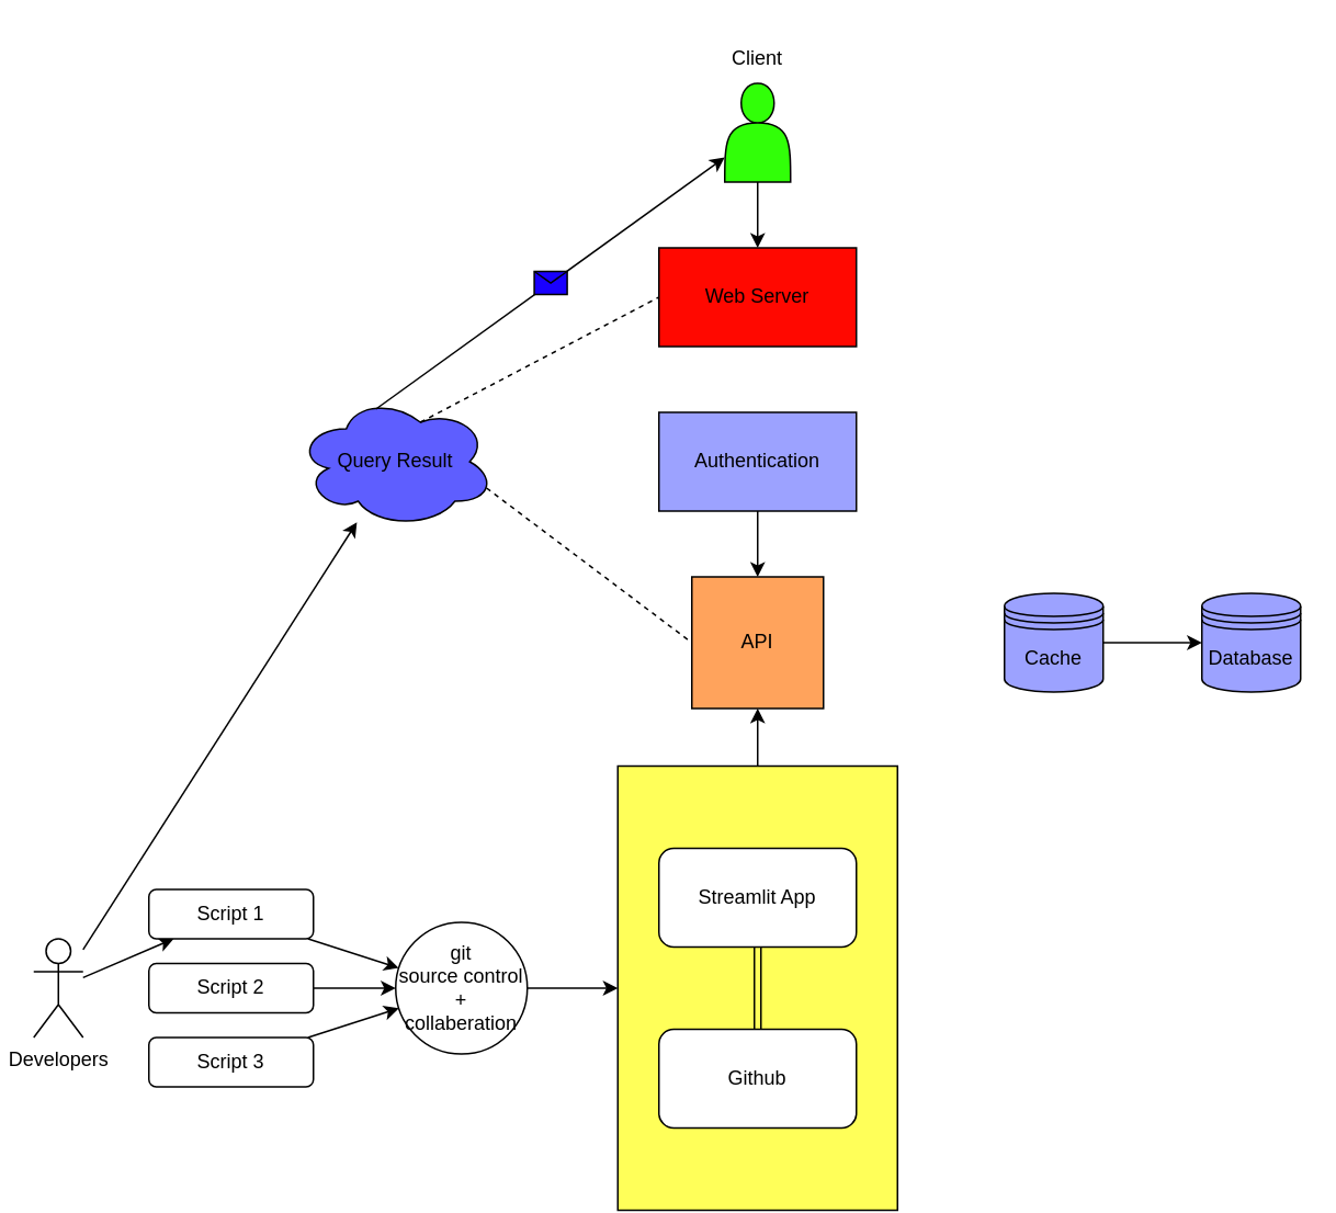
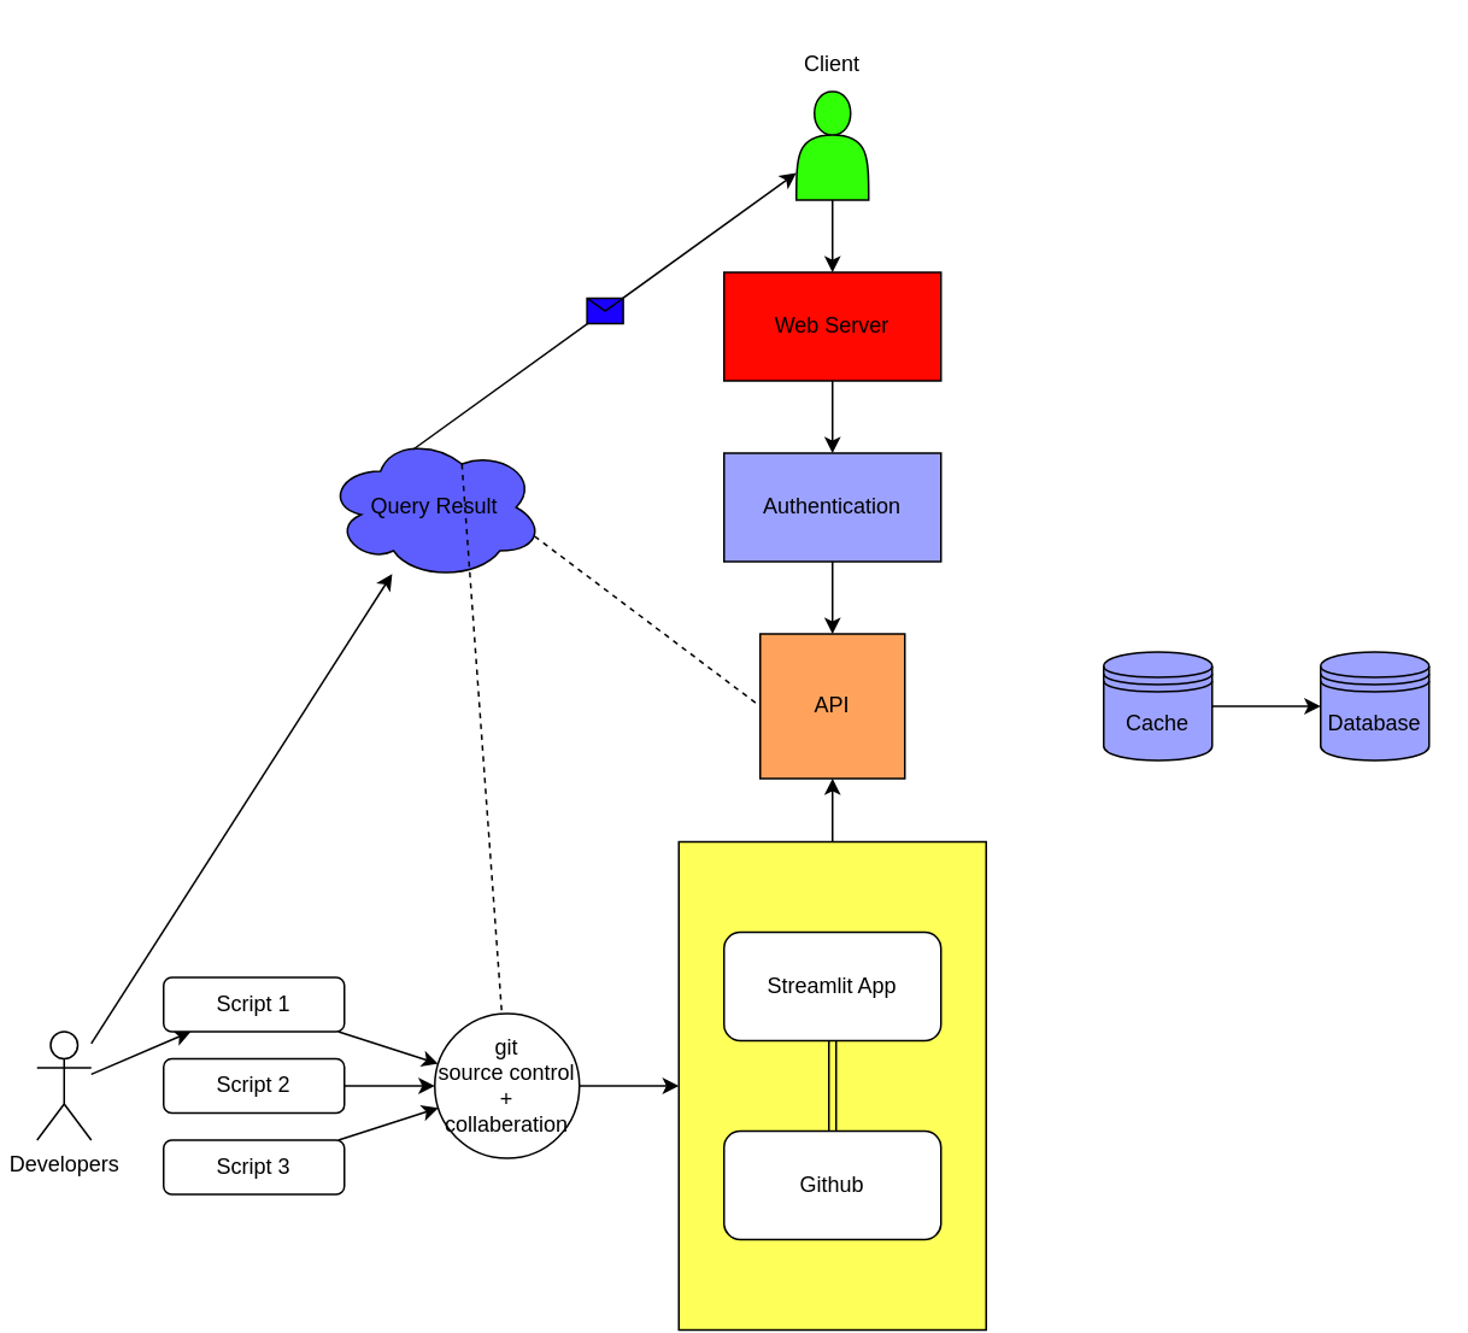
- <mxCell id="31" value="" style="endArrow=none;dashed=1;html=1;exitX=0.625;exitY=0.2;exitDx=0;exitDy=0;exitPerimeter=0;entryX=0;entryY=0.5;entryDx=0;entryDy=0;" edge="1" parent="1" source="29" target="20"><mxGeometry width="50" height="50" relative="1" as="geometry"><mxPoint x="390" y="230" as="sourcePoint" /><mxPoint x="440" as="targetPoint" y="180" /></mxGeometry></mxCell>
+ <mxCell id="31" value="" style="endArrow=none;dashed=1;html=1;exitX=0.625;exitY=0.2;exitDx=0;exitDy=0;exitPerimeter=0;" edge="1" parent="1" source="29" target="12"><mxGeometry width="50" height="50" relative="1" as="geometry"><mxPoint x="390" y="230" as="sourcePoint" /><mxPoint x="440" as="targetPoint" y="180" /></mxGeometry></mxCell>
+ <mxCell id="19" value="" style="edgeStyle=none;html=1;" edge="1" parent="1" source="20" target="28"><mxGeometry relative="1" as="geometry" /></mxCell>
